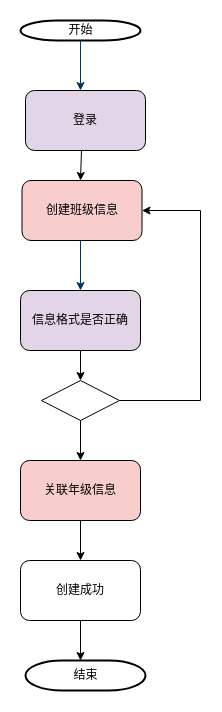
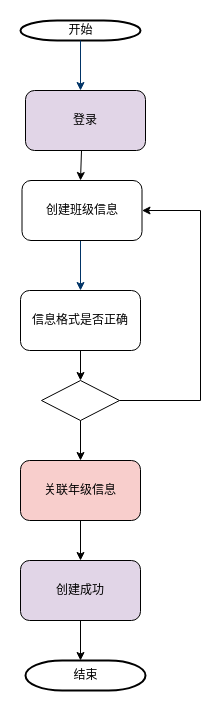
- <mxCell id="6" value="创建班级信息" style="rounded=1;whiteSpace=wrap;html=1;fillColor=#f8cecc;" parent="1" vertex="1"><mxGeometry x="21.5" y="180" width="120" height="60" as="geometry" /></mxCell>
+ <mxCell id="6" value="创建班级信息" style="rounded=1;whiteSpace=wrap;html=1;" parent="1" vertex="1"><mxGeometry x="21.5" y="180" width="120" height="60" as="geometry" /></mxCell>
- <mxCell id="11" value="信息格式是否正确" style="rounded=1;whiteSpace=wrap;html=1;fillColor=#e1d5e7;" parent="1" vertex="1"><mxGeometry x="20" y="290" width="120" height="60" as="geometry" /></mxCell>
+ <mxCell id="11" value="信息格式是否正确" style="rounded=1;whiteSpace=wrap;html=1;" parent="1" vertex="1"><mxGeometry x="20" y="290" width="120" height="60" as="geometry" /></mxCell>
- <mxCell id="16" value="创建成功" style="rounded=1;whiteSpace=wrap;html=1;" parent="1" vertex="1"><mxGeometry x="20" y="560" width="120" height="60" as="geometry" /></mxCell>
+ <mxCell id="16" value="创建成功" style="rounded=1;whiteSpace=wrap;html=1;fillColor=#e1d5e7;" parent="1" vertex="1"><mxGeometry x="20" y="560" width="120" height="60" as="geometry" /></mxCell>
